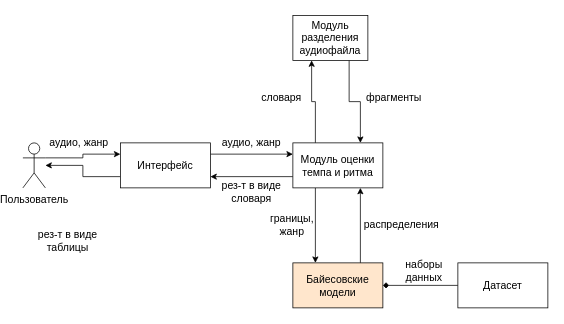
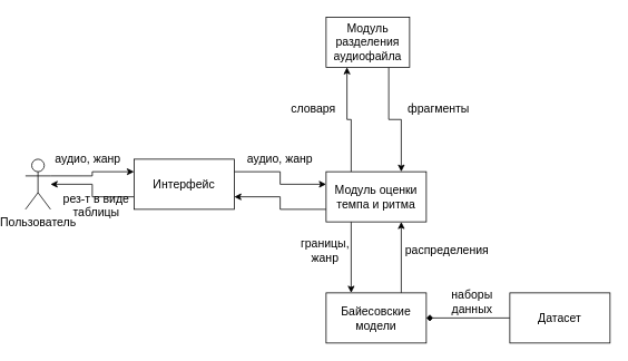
- <mxCell id="10" value="Модуль оценки темпа и ритма" style="rounded=0;whiteSpace=wrap;html=1;fontSize=14;" vertex="1" parent="1"><mxGeometry x="380" y="190" width="120" height="60" as="geometry" /></mxCell>
+ <mxCell id="10" value="Модуль оценки темпа и ритма" style="rounded=0;whiteSpace=wrap;html=1;fontSize=14;" vertex="1" parent="1"><mxGeometry x="380" y="205" width="120" height="60" as="geometry" /></mxCell>
- <mxCell id="18" value="рез-т в виде словаря" style="text;html=1;strokeColor=none;fillColor=none;align=center;verticalAlign=middle;whiteSpace=wrap;rounded=0;fontSize=14;" vertex="1" parent="1"><mxGeometry x="280" y="245" width="90" height="20" as="geometry" /></mxCell>
- <mxCell id="16" value="рез-т в виде таблицы" style="text;html=1;strokeColor=none;fillColor=none;align=center;verticalAlign=middle;whiteSpace=wrap;rounded=0;fontSize=14;" vertex="1" parent="1"><mxGeometry x="35" y="310" width="90" height="20" as="geometry" /></mxCell>
+ <mxCell id="16" value="рез-т в виде таблицы" style="text;html=1;strokeColor=none;fillColor=none;align=center;verticalAlign=middle;whiteSpace=wrap;rounded=0;fontSize=14;" vertex="1" parent="1"><mxGeometry x="60" y="235" width="90" height="20" as="geometry" /></mxCell>
- <mxCell id="14" value="Байесовские модели" style="rounded=0;whiteSpace=wrap;html=1;fontSize=14;fillColor=#ffe6cc;" vertex="1" parent="1"><mxGeometry x="380" y="350" width="120" height="60" as="geometry" /></mxCell>
+ <mxCell id="14" value="Байесовские модели" style="rounded=0;whiteSpace=wrap;html=1;fontSize=14;" vertex="1" parent="1"><mxGeometry x="380" y="350" width="120" height="60" as="geometry" /></mxCell>
